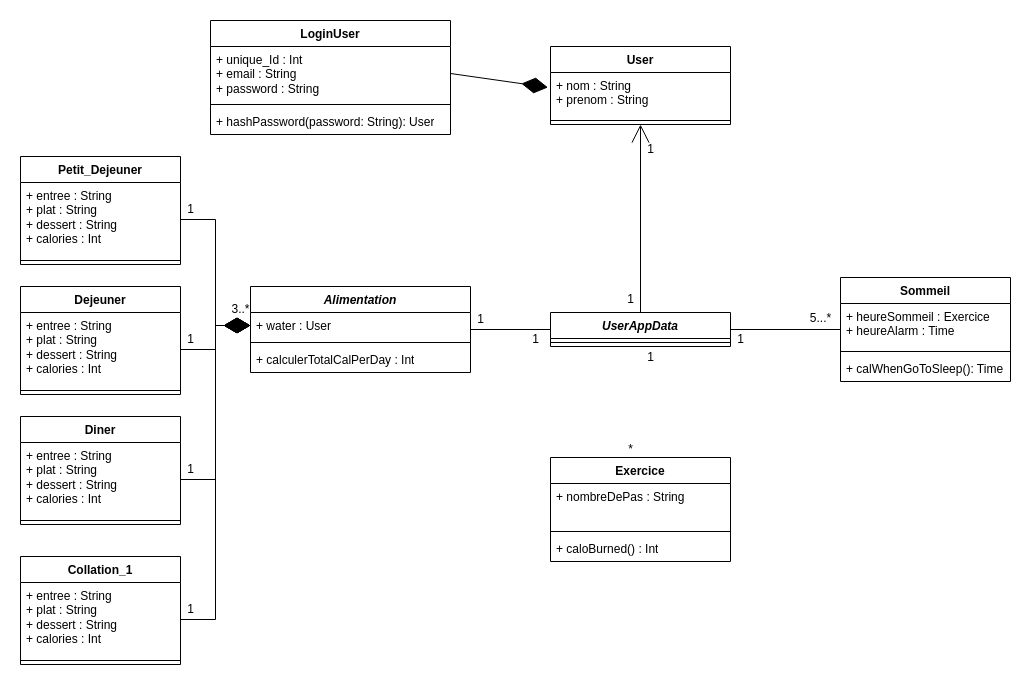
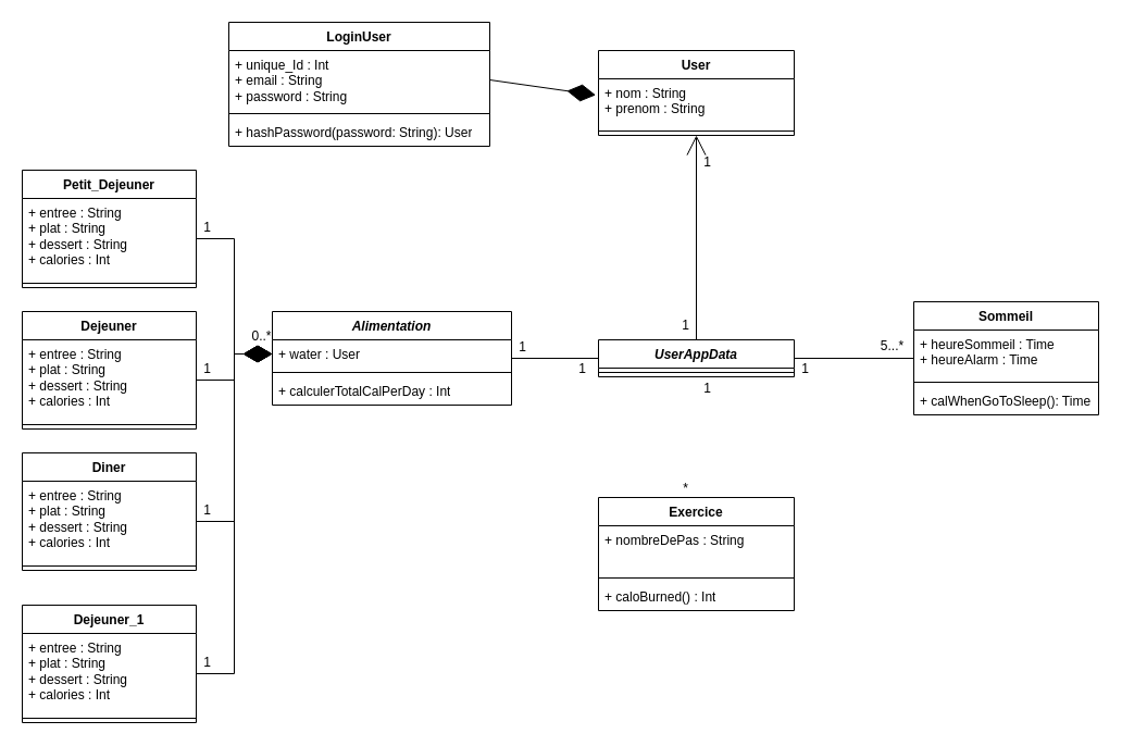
- <mxCell id="49" value="3..&lt;span style=&quot;background-color: initial;&quot;&gt;*&lt;/span&gt;" style="text;html=1;align=center;verticalAlign=middle;resizable=0;points=[];autosize=1;strokeColor=none;fillColor=none;" vertex="1" parent="1"><mxGeometry x="220" y="294" width="40" height="30" as="geometry" /></mxCell>
+ <mxCell id="49" value="0..&lt;span style=&quot;background-color: initial;&quot;&gt;*&lt;/span&gt;" style="text;html=1;align=center;verticalAlign=middle;resizable=0;points=[];autosize=1;strokeColor=none;fillColor=none;" vertex="1" parent="1"><mxGeometry x="220" y="294" width="40" height="30" as="geometry" /></mxCell>
- <mxCell id="12" value="+ heureSommeil : Exercice&lt;div&gt;+ heureAlarm : Time&lt;/div&gt;" style="text;strokeColor=none;fillColor=none;align=left;verticalAlign=top;spacingLeft=4;spacingRight=4;overflow=hidden;rotatable=0;points=[[0,0.5],[1,0.5]];portConstraint=eastwest;whiteSpace=wrap;html=1;" vertex="1" parent="11"><mxGeometry y="26" width="170" height="44" as="geometry" /></mxCell>
+ <mxCell id="12" value="+ heureSommeil : Time&lt;div&gt;+ heureAlarm : Time&lt;/div&gt;" style="text;strokeColor=none;fillColor=none;align=left;verticalAlign=top;spacingLeft=4;spacingRight=4;overflow=hidden;rotatable=0;points=[[0,0.5],[1,0.5]];portConstraint=eastwest;whiteSpace=wrap;html=1;" vertex="1" parent="11"><mxGeometry y="26" width="170" height="44" as="geometry" /></mxCell>
- <mxCell id="38" value="Collation_1" style="swimlane;fontStyle=1;align=center;verticalAlign=top;childLayout=stackLayout;horizontal=1;startSize=26;horizontalStack=0;resizeParent=1;resizeParentMax=0;resizeLast=0;collapsible=1;marginBottom=0;whiteSpace=wrap;html=1;" vertex="1" parent="1"><mxGeometry x="20" y="556" width="160" height="108" as="geometry" /></mxCell>
+ <mxCell id="38" value="Dejeuner_1" style="swimlane;fontStyle=1;align=center;verticalAlign=top;childLayout=stackLayout;horizontal=1;startSize=26;horizontalStack=0;resizeParent=1;resizeParentMax=0;resizeLast=0;collapsible=1;marginBottom=0;whiteSpace=wrap;html=1;" vertex="1" parent="1"><mxGeometry x="20" y="556" width="160" height="108" as="geometry" /></mxCell>
